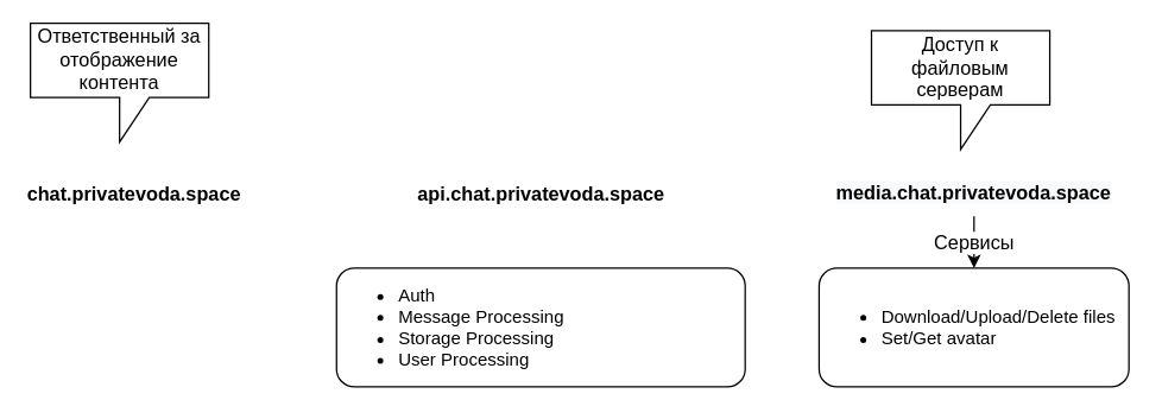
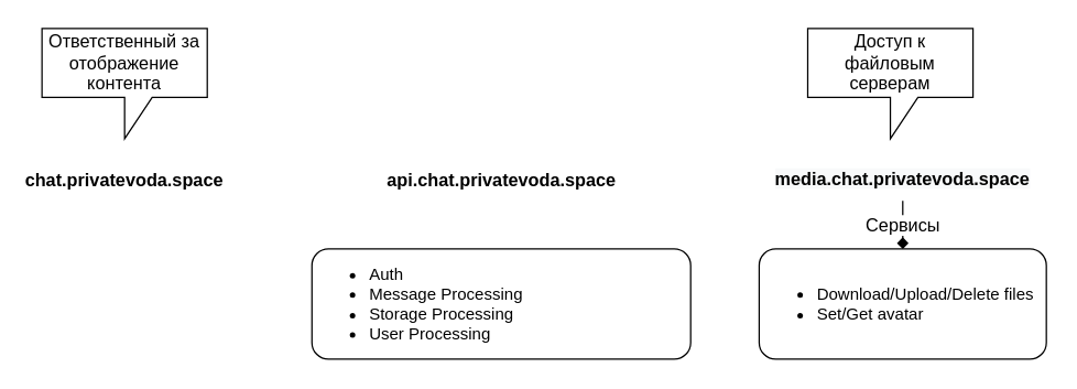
- <mxCell id="5" value="Ответственный за отображение контента" style="shape=callout;whiteSpace=wrap;html=1;perimeter=calloutPerimeter;fontSize=13;align=center;" vertex="1" parent="1"><mxGeometry x="20" y="15" width="120" height="80" as="geometry" /></mxCell>
+ <mxCell id="5" value="Ответственный за отображение контента" style="shape=callout;whiteSpace=wrap;html=1;perimeter=calloutPerimeter;fontSize=13;align=center;" vertex="1" parent="1"><mxGeometry x="30" y="20" width="120" height="80" as="geometry" /></mxCell>
- <mxCell id="9" value="Сервисы" style="endArrow=classic;html=1;fontSize=13;exitX=0.5;exitY=1;exitDx=0;exitDy=0;entryX=0.5;entryY=0;entryDx=0;entryDy=0;" edge="1" parent="1" target="10" source="4"><mxGeometry width="50" height="50" relative="1" as="geometry"><mxPoint x="688.83" y="141" as="sourcePoint" /><mxPoint x="688.75" y="190" as="targetPoint" /></mxGeometry></mxCell>
+ <mxCell id="9" value="Сервисы" style="endArrow=diamond;html=1;fontSize=13;exitX=0.5;exitY=1;exitDx=0;exitDy=0;entryX=0.5;entryY=0;entryDx=0;entryDy=0;" edge="1" parent="1" target="10" source="4"><mxGeometry width="50" height="50" relative="1" as="geometry"><mxPoint x="688.83" y="141" as="sourcePoint" /><mxPoint x="688.75" y="190" as="targetPoint" /></mxGeometry></mxCell>
